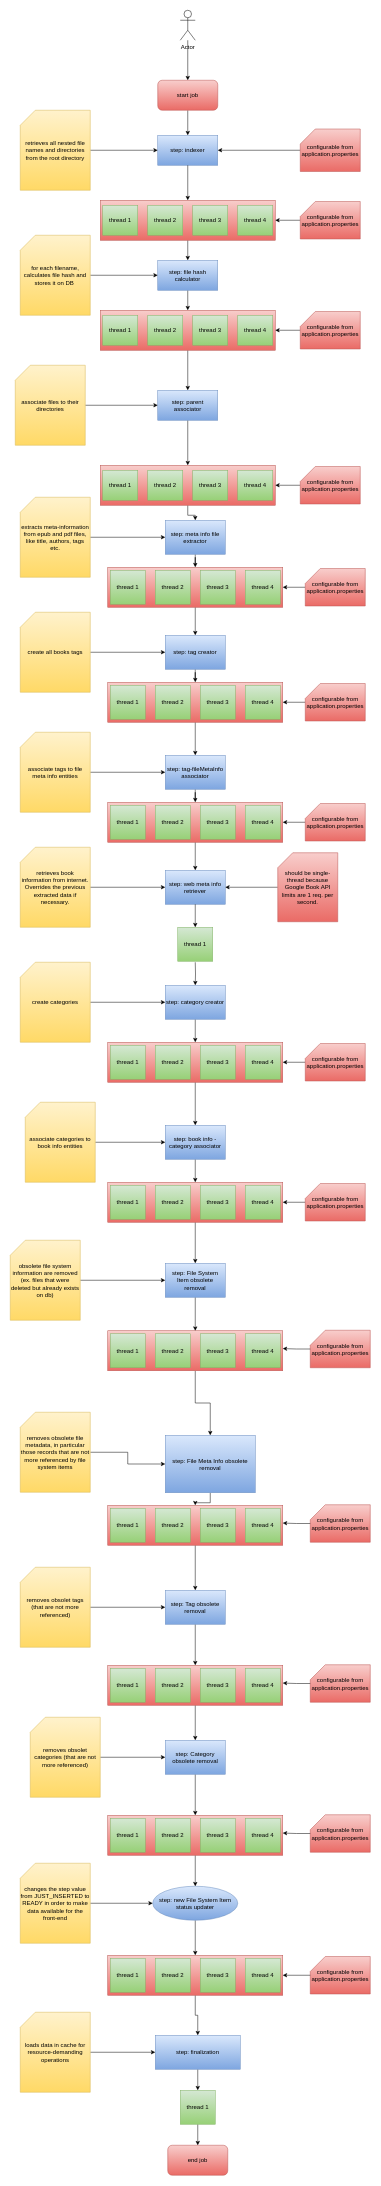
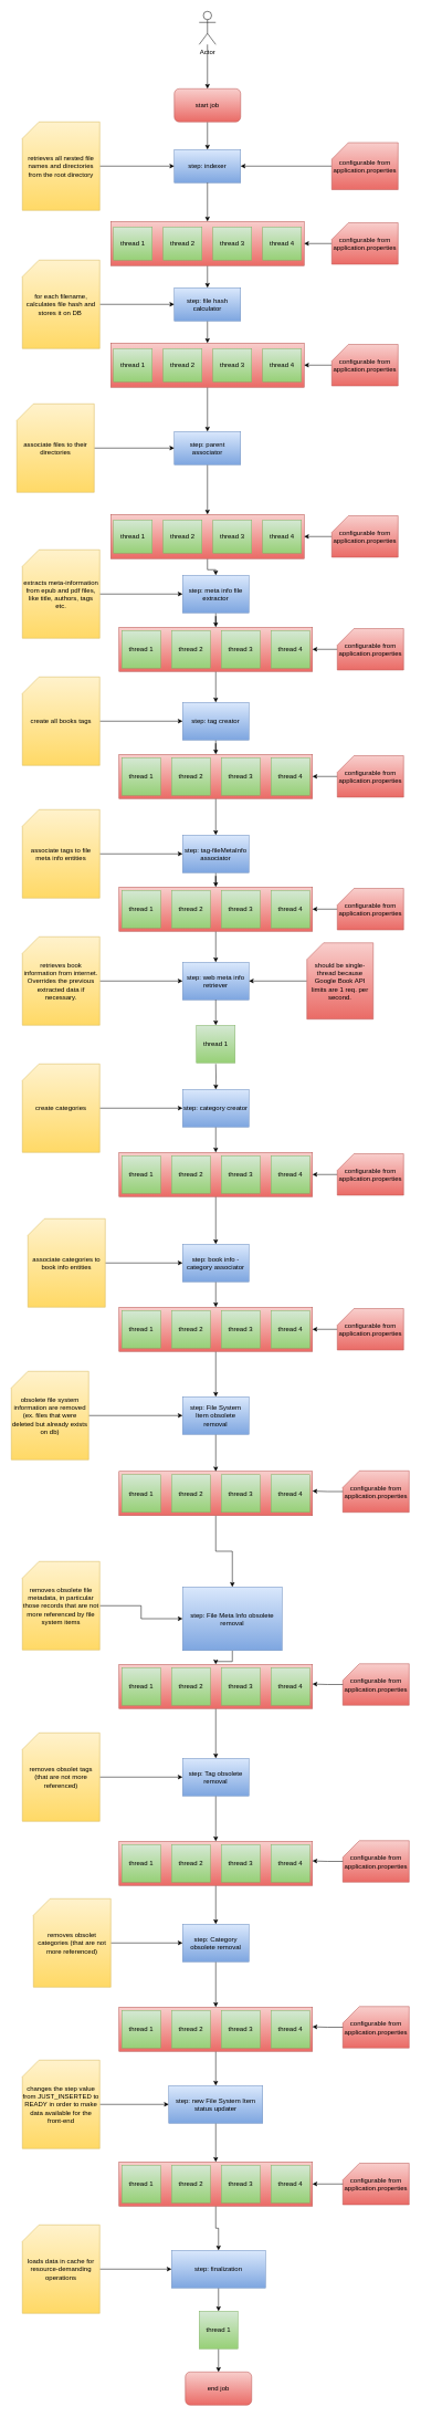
- <mxCell id="30" value="step: new File System Item status updater" style="ellipse;whiteSpace=wrap;html=1;fillColor=#dae8fc;gradientColor=#7ea6e0;strokeColor=#6c8ebf;fontColor=#000000;" parent="1" vertex="1"><mxGeometry x="305" y="3772" width="170" height="68" as="geometry" /></mxCell>
+ <mxCell id="30" value="step: new File System Item status updater" style="rounded=0;whiteSpace=wrap;html=1;fillColor=#dae8fc;gradientColor=#7ea6e0;strokeColor=#6c8ebf;fontColor=#000000;" parent="1" vertex="1"><mxGeometry x="305" y="3772" width="170" height="68" as="geometry" /></mxCell>
